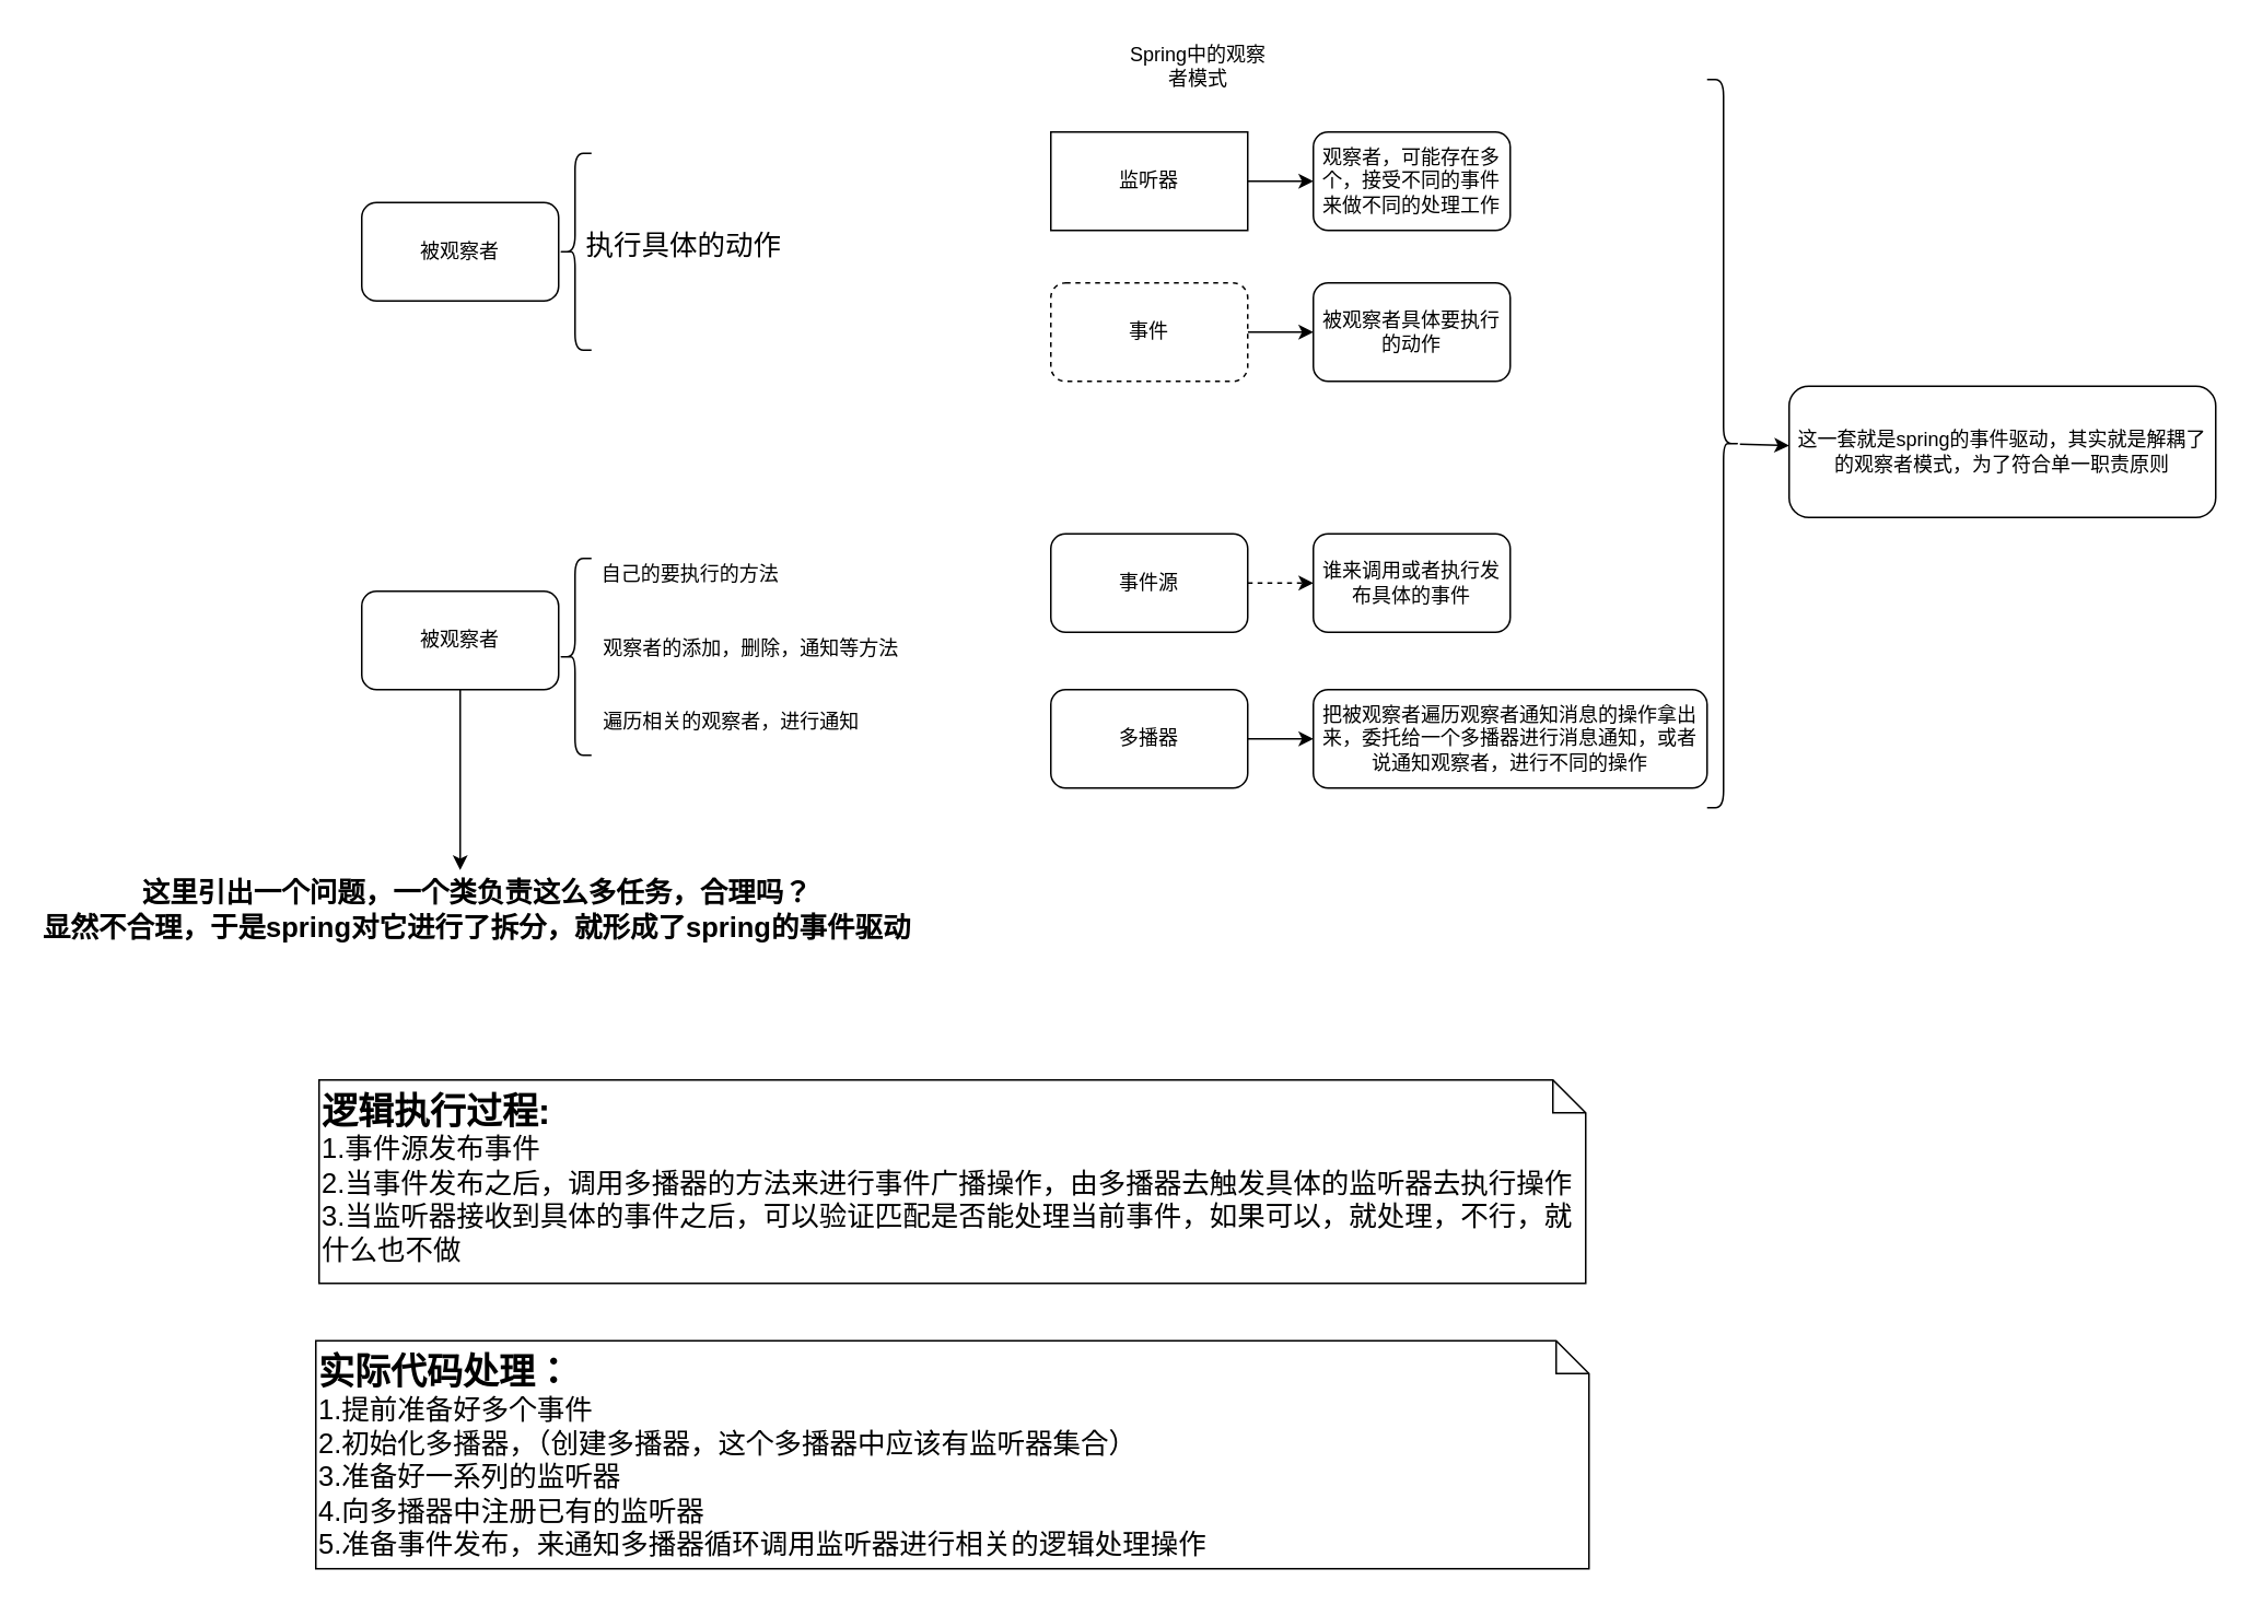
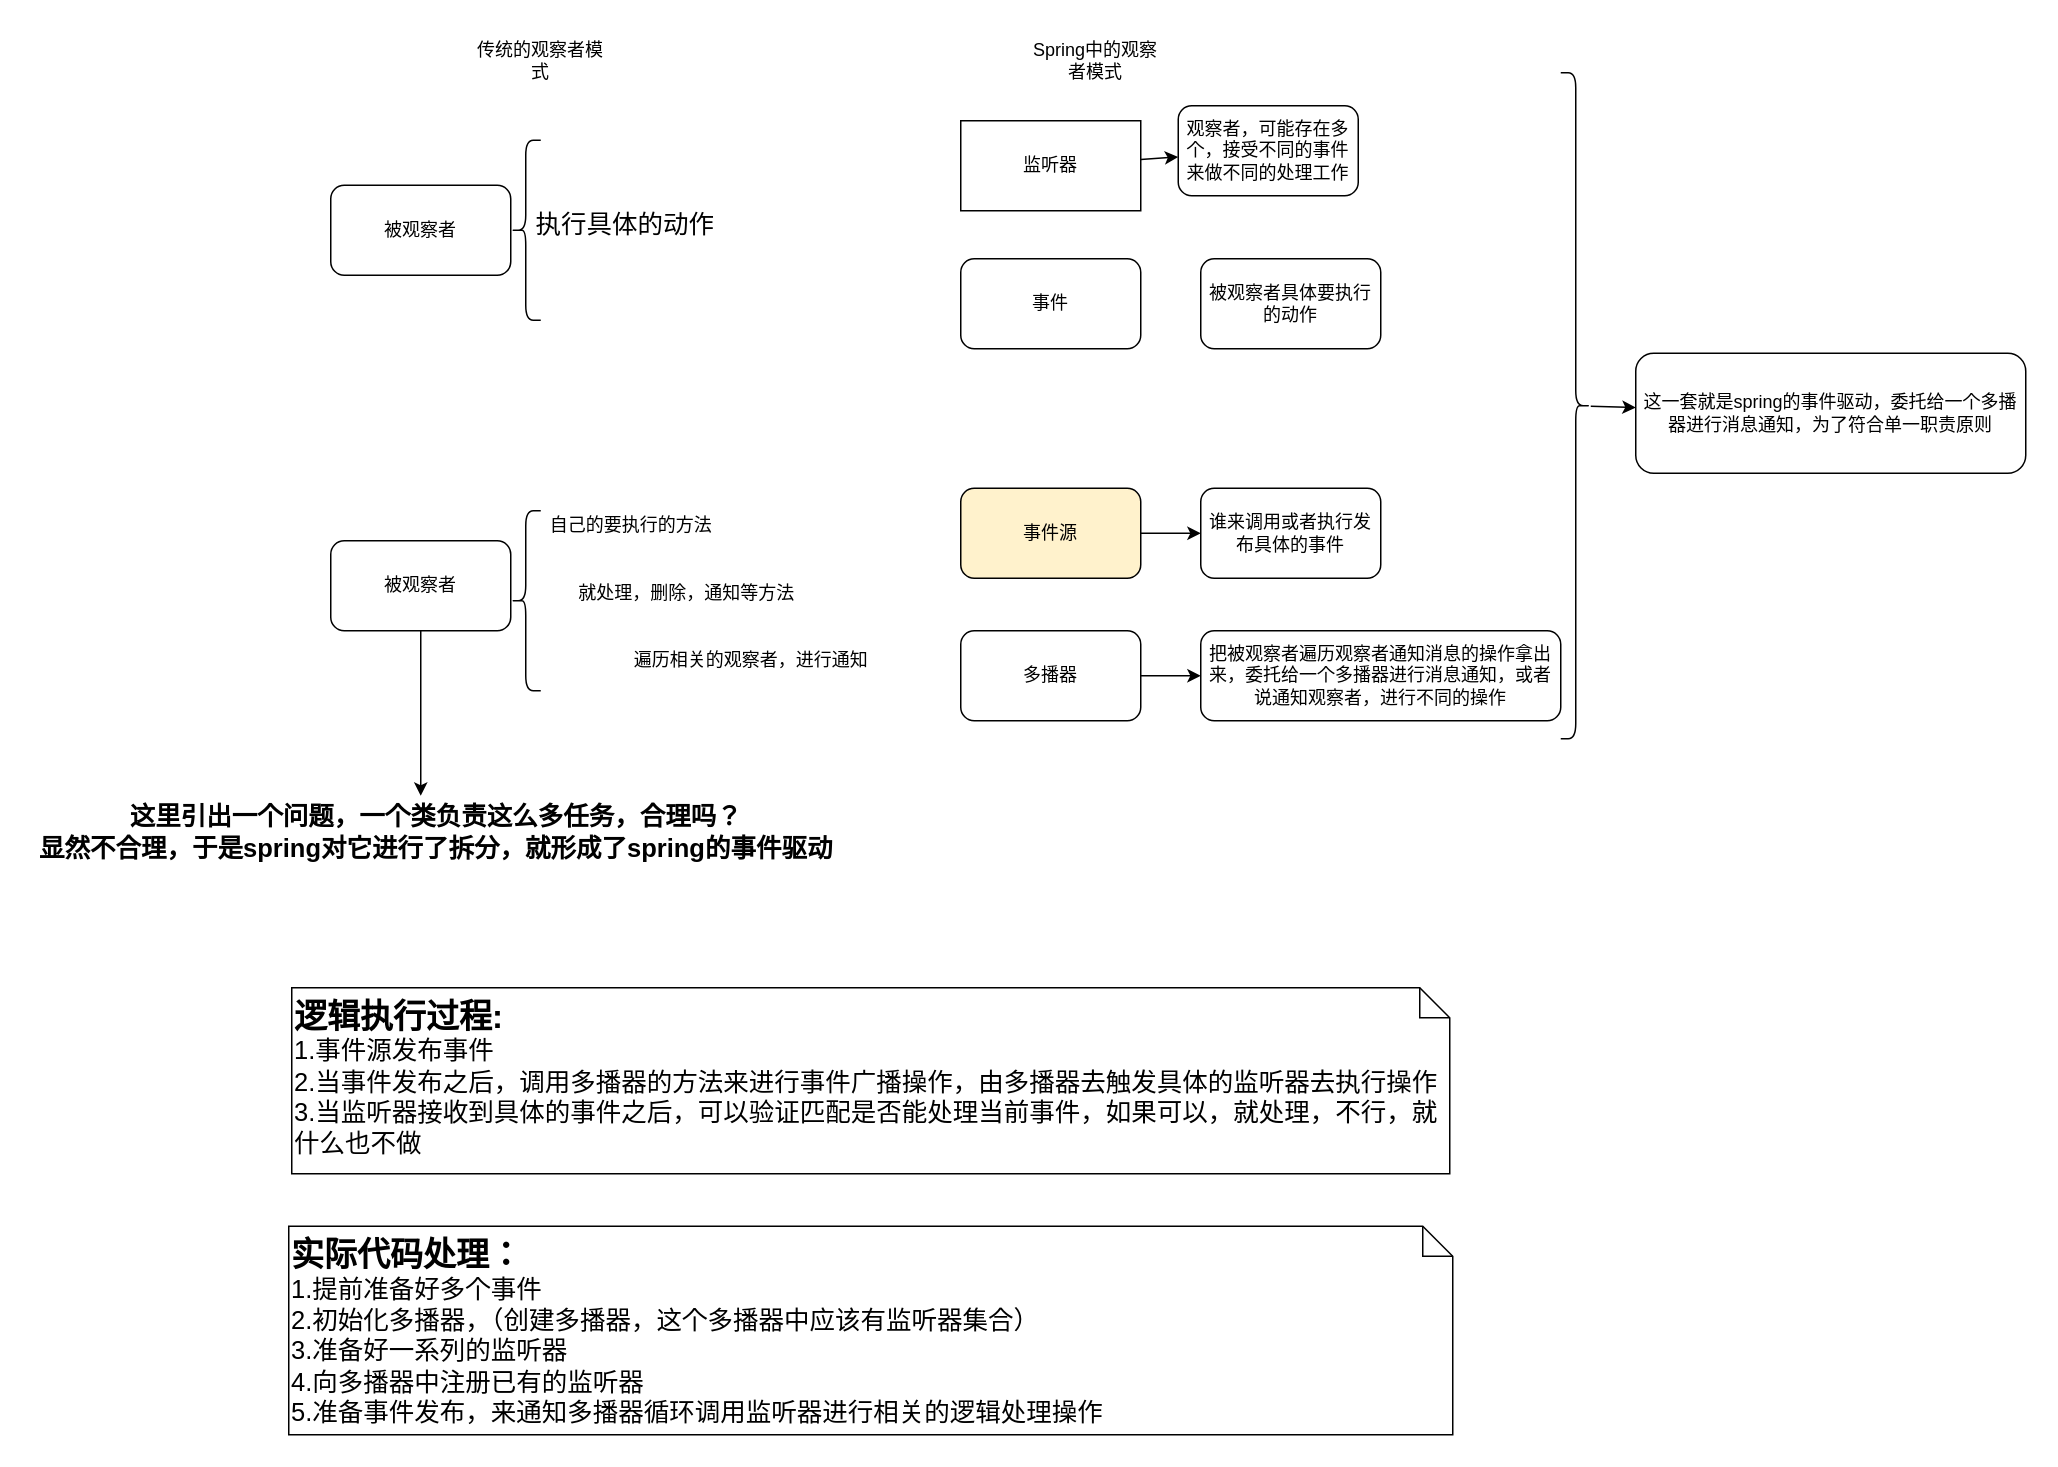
+ <mxCell id="4" value="传统的观察者模式" style="text;html=1;strokeColor=none;fillColor=none;align=center;verticalAlign=middle;whiteSpace=wrap;rounded=0;" parent="1" vertex="1"><mxGeometry x="315" y="20" width="90" height="40" as="geometry" /></mxCell>
- <mxCell id="12" value="观察者，可能存在多个，接受不同的事件来做不同的处理工作" style="whiteSpace=wrap;html=1;rounded=1;" parent="1" vertex="1"><mxGeometry x="800" y="80" width="120" height="60" as="geometry" /></mxCell>
+ <mxCell id="12" value="观察者，可能存在多个，接受不同的事件来做不同的处理工作" style="whiteSpace=wrap;html=1;rounded=1;" parent="1" vertex="1"><mxGeometry x="785" y="70" width="120" height="60" as="geometry" /></mxCell>
- <mxCell id="7" value="事件" style="rounded=1;whiteSpace=wrap;html=1;dashed=1;" parent="1" vertex="1"><mxGeometry x="640" y="172" width="120" height="60" as="geometry" /></mxCell>
+ <mxCell id="7" value="事件" style="rounded=1;whiteSpace=wrap;html=1;" parent="1" vertex="1"><mxGeometry x="640" y="172" width="120" height="60" as="geometry" /></mxCell>
- <mxCell id="6" style="edgeStyle=none;html=1;exitX=1;exitY=0.5;exitDx=0;exitDy=0;" parent="1" source="7" target="11" edge="1"><mxGeometry relative="1" as="geometry" /></mxCell>
- <mxCell id="21" value="这一套就是spring的事件驱动，其实就是解耦了的观察者模式，为了符合单一职责原则" style="rounded=1;whiteSpace=wrap;html=1;" parent="1" vertex="1"><mxGeometry x="1090" y="235" width="260" height="80" as="geometry" /></mxCell>
+ <mxCell id="21" value="这一套就是spring的事件驱动，委托给一个多播器进行消息通知，为了符合单一职责原则" style="rounded=1;whiteSpace=wrap;html=1;" parent="1" vertex="1"><mxGeometry x="1090" y="235" width="260" height="80" as="geometry" /></mxCell>
- <mxCell id="17" value="事件源" style="rounded=1;whiteSpace=wrap;html=1;" parent="1" vertex="1"><mxGeometry x="640" y="325" width="120" height="60" as="geometry" /></mxCell>
+ <mxCell id="17" value="事件源" style="rounded=1;whiteSpace=wrap;html=1;fillColor=#fff2cc;" parent="1" vertex="1"><mxGeometry x="640" y="325" width="120" height="60" as="geometry" /></mxCell>
- <mxCell id="16" value="" style="edgeStyle=none;html=1;dashed=1;" parent="1" source="17" target="18" edge="1"><mxGeometry relative="1" as="geometry" /></mxCell>
+ <mxCell id="16" value="" style="edgeStyle=none;html=1;" parent="1" source="17" target="18" edge="1"><mxGeometry relative="1" as="geometry" /></mxCell>
- <mxCell id="23" value="观察者的添加，删除，通知等方法" style="text;html=1;align=center;verticalAlign=middle;resizable=0;points=[];autosize=1;strokeColor=none;" parent="1" vertex="1"><mxGeometry x="357" y="385" width="200" height="20" as="geometry" /></mxCell>
+ <mxCell id="23" value="就处理，删除，通知等方法" style="text;html=1;align=center;verticalAlign=middle;resizable=0;points=[];autosize=1;strokeColor=none;" parent="1" vertex="1"><mxGeometry x="357" y="385" width="200" height="20" as="geometry" /></mxCell>
- <mxCell id="26" value="遍历相关的观察者，进行通知" style="text;html=1;align=center;verticalAlign=middle;resizable=0;points=[];autosize=1;strokeColor=none;" parent="1" vertex="1"><mxGeometry x="360" y="430" width="170" height="20" as="geometry" /></mxCell>
+ <mxCell id="26" value="遍历相关的观察者，进行通知" style="text;html=1;align=center;verticalAlign=middle;resizable=0;points=[];autosize=1;strokeColor=none;" parent="1" vertex="1"><mxGeometry x="415" y="430" width="170" height="20" as="geometry" /></mxCell>
